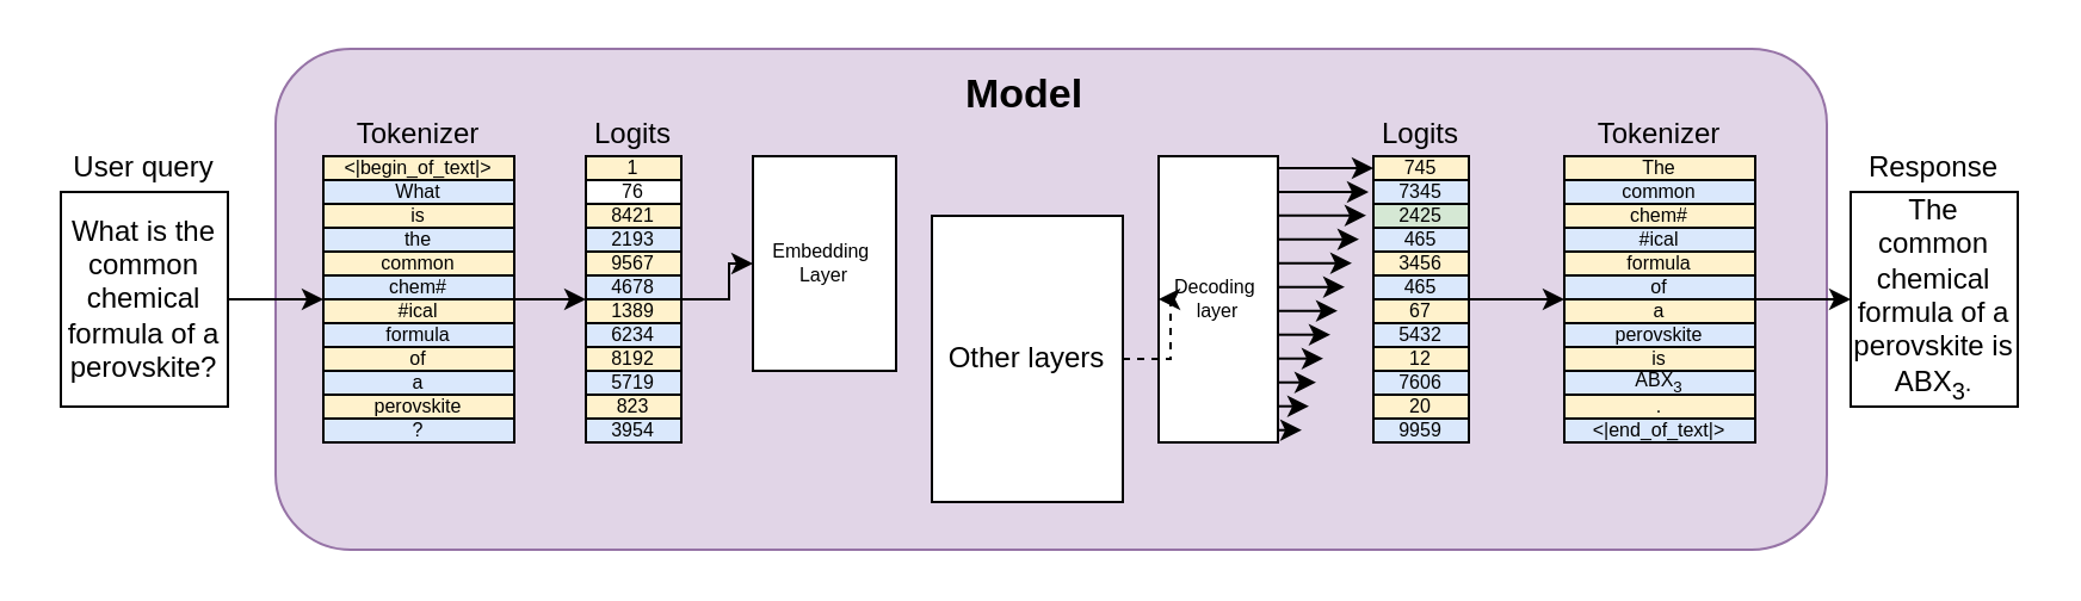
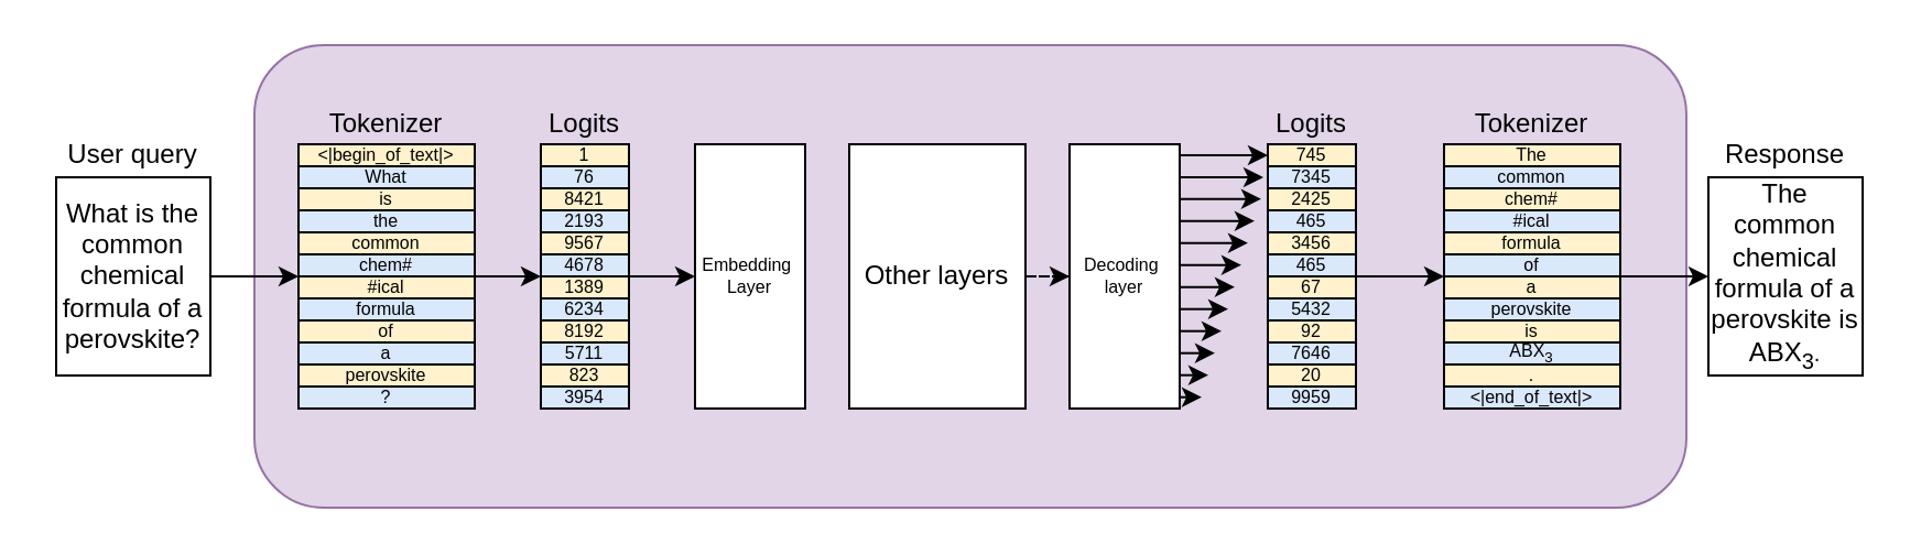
- <mxCell id="92" value="Model" style="text;html=1;align=center;verticalAlign=middle;whiteSpace=wrap;rounded=0;fontSize=17;fontStyle=1" vertex="1" parent="1"><mxGeometry x="398.5" y="25" width="60" height="30" as="geometry" /></mxCell>
- <mxCell id="45" value="76" style="rounded=0;whiteSpace=wrap;html=1;fontSize=8;fillColor=#ffffff;strokeColor=#000000;" parent="1" vertex="1"><mxGeometry x="245" y="75" width="40" height="10" as="geometry" /></mxCell>
+ <mxCell id="45" value="76" style="rounded=0;whiteSpace=wrap;html=1;fontSize=8;fillColor=#dae8fc;strokeColor=#000000;" parent="1" vertex="1"><mxGeometry x="245" y="75" width="40" height="10" as="geometry" /></mxCell>
- <mxCell id="75" value="2425" style="rounded=0;whiteSpace=wrap;html=1;fontSize=8;fillColor=#d5e8d4;strokeColor=#000000;" parent="1" vertex="1"><mxGeometry x="575" y="85" width="40" height="10" as="geometry" /></mxCell>
+ <mxCell id="75" value="2425" style="rounded=0;whiteSpace=wrap;html=1;fontSize=8;fillColor=#fff2cc;strokeColor=#000000;" parent="1" vertex="1"><mxGeometry x="575" y="85" width="40" height="10" as="geometry" /></mxCell>
- <mxCell id="29" value="Embedding&amp;nbsp;&lt;div style=&quot;font-size: 8px;&quot;&gt;Layer&lt;/div&gt;" style="rounded=0;whiteSpace=wrap;html=1;fontSize=8;" parent="1" vertex="1"><mxGeometry x="315" y="65" width="60" height="90" as="geometry" /></mxCell>
+ <mxCell id="29" value="Embedding&amp;nbsp;&lt;div style=&quot;font-size: 8px;&quot;&gt;Layer&lt;/div&gt;" style="rounded=0;whiteSpace=wrap;html=1;fontSize=8;" parent="1" vertex="1"><mxGeometry x="315" y="65" width="50" height="120" as="geometry" /></mxCell>
- <mxCell id="30" value="Other layers" style="rounded=0;whiteSpace=wrap;html=1;" parent="1" vertex="1"><mxGeometry x="390" y="90" width="80" height="120" as="geometry" /></mxCell>
+ <mxCell id="30" value="Other layers" style="rounded=0;whiteSpace=wrap;html=1;" parent="1" vertex="1"><mxGeometry x="385" y="65" width="80" height="120" as="geometry" /></mxCell>
- <mxCell id="73" value="12" style="rounded=0;whiteSpace=wrap;html=1;fontSize=8;fillColor=#fff2cc;strokeColor=#000000;" parent="1" vertex="1"><mxGeometry x="575" y="145" width="40" height="10" as="geometry" /></mxCell>
+ <mxCell id="73" value="92" style="rounded=0;whiteSpace=wrap;html=1;fontSize=8;fillColor=#fff2cc;strokeColor=#000000;" parent="1" vertex="1"><mxGeometry x="575" y="145" width="40" height="10" as="geometry" /></mxCell>
- <mxCell id="28" value="5719" style="rounded=0;whiteSpace=wrap;html=1;fontSize=8;fillColor=#dae8fc;strokeColor=#000000;" parent="1" vertex="1"><mxGeometry x="245" y="155" width="40" height="10" as="geometry" /></mxCell>
+ <mxCell id="28" value="5711" style="rounded=0;whiteSpace=wrap;html=1;fontSize=8;fillColor=#dae8fc;strokeColor=#000000;" parent="1" vertex="1"><mxGeometry x="245" y="155" width="40" height="10" as="geometry" /></mxCell>
- <mxCell id="68" value="7606" style="rounded=0;whiteSpace=wrap;html=1;fontSize=8;fillColor=#dae8fc;strokeColor=#000000;" parent="1" vertex="1"><mxGeometry x="575" y="155" width="40" height="10" as="geometry" /></mxCell>
+ <mxCell id="68" value="7646" style="rounded=0;whiteSpace=wrap;html=1;fontSize=8;fillColor=#dae8fc;strokeColor=#000000;" parent="1" vertex="1"><mxGeometry x="575" y="155" width="40" height="10" as="geometry" /></mxCell>
